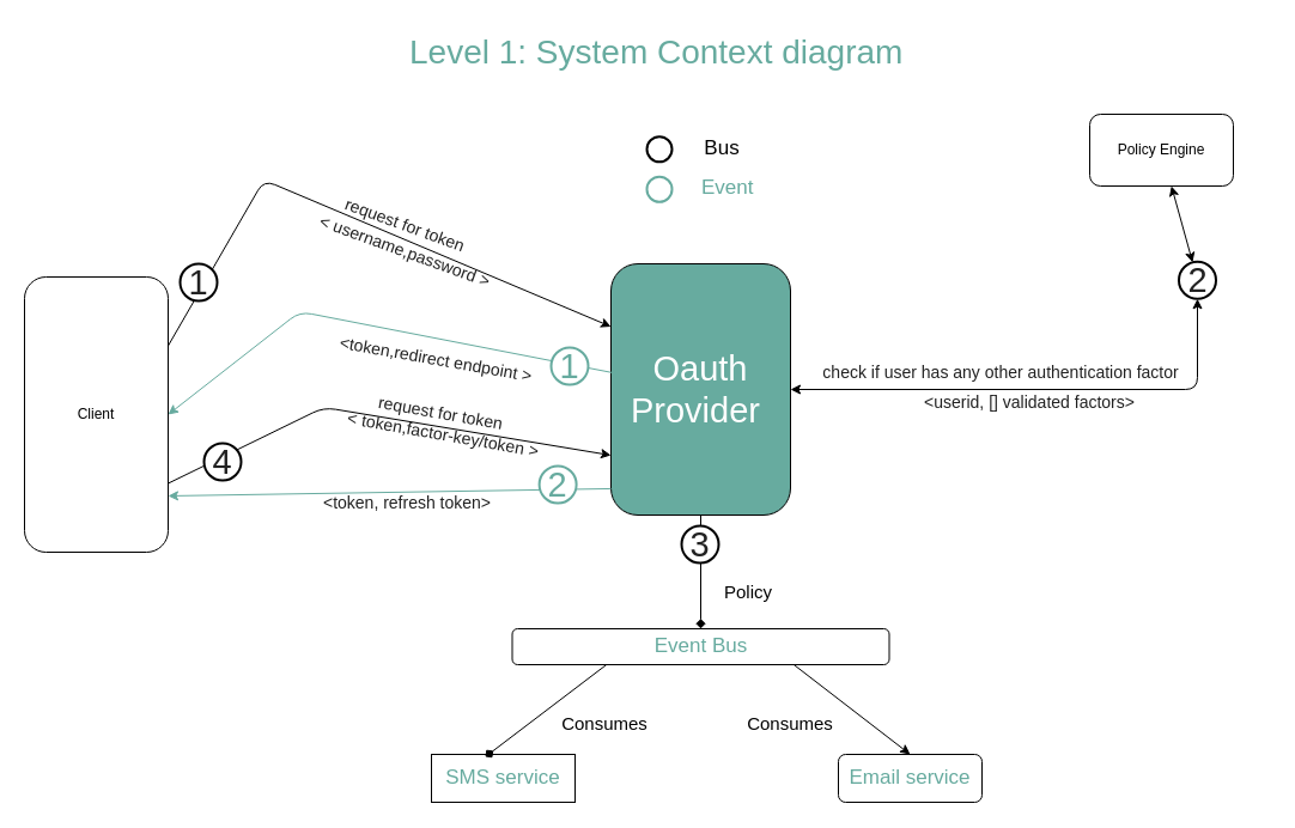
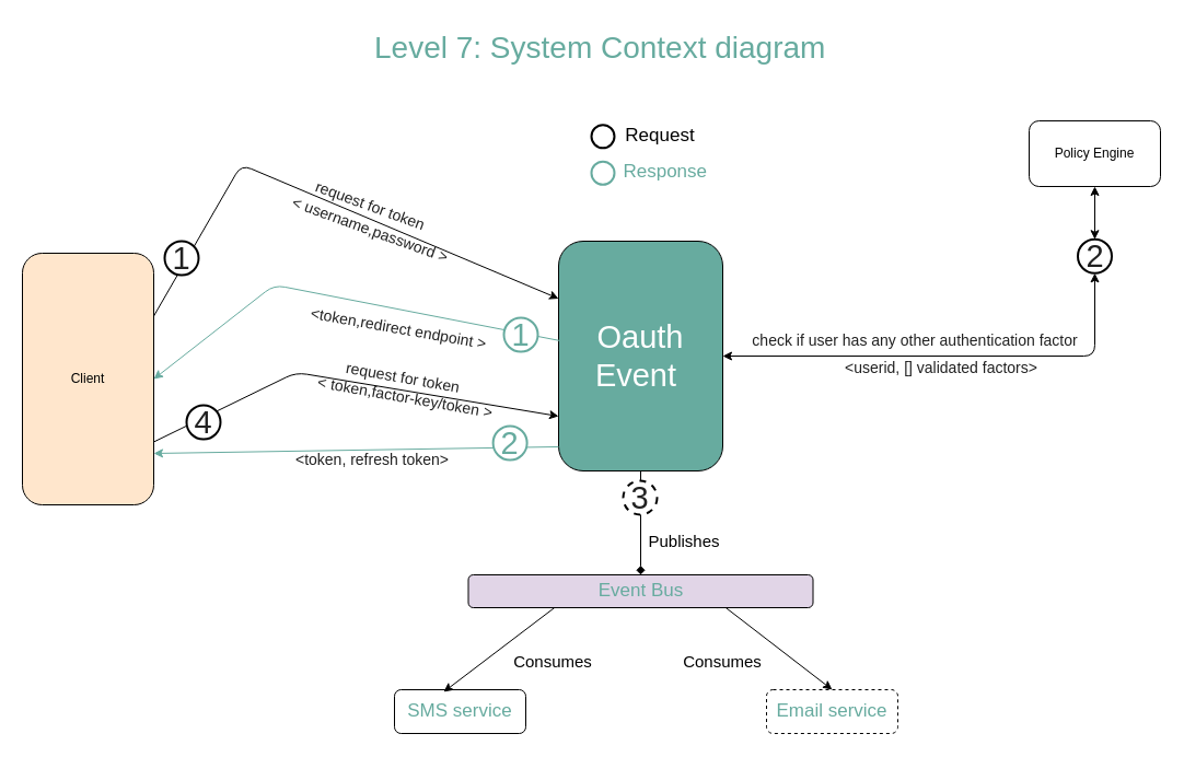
- <mxCell id="3" value="Level 1: System Context diagram" style="text;html=1;fontSize=28;fontColor=#67AB9F;" vertex="1" parent="1"><mxGeometry x="340" y="20" width="440" height="50" as="geometry" /></mxCell>
+ <mxCell id="3" value="Level 7: System Context diagram" style="text;html=1;fontSize=28;fontColor=#67AB9F;" vertex="1" parent="1"><mxGeometry x="340" y="20" width="440" height="50" as="geometry" /></mxCell>
- <mxCell id="39" value="&lt;font style=&quot;font-size: 17px&quot;&gt;Bus&lt;/font&gt;" style="rounded=1;whiteSpace=wrap;html=1;labelBackgroundColor=none;strokeColor=none;strokeWidth=2;fillColor=none;fontSize=29;fontColor=#000000;" vertex="1" parent="37"><mxGeometry x="18" width="90" height="14" as="geometry" /></mxCell>
+ <mxCell id="39" value="&lt;font style=&quot;font-size: 17px&quot;&gt;Request&lt;/font&gt;" style="rounded=1;whiteSpace=wrap;html=1;labelBackgroundColor=none;strokeColor=none;strokeWidth=2;fillColor=none;fontSize=29;fontColor=#000000;" vertex="1" parent="37"><mxGeometry x="18" width="90" height="14" as="geometry" /></mxCell>
- <mxCell id="5" value="Policy Engine" style="rounded=1;whiteSpace=wrap;html=1;" vertex="1" parent="1"><mxGeometry x="910" y="95" width="120" height="60" as="geometry" /></mxCell>
+ <mxCell id="5" value="Policy Engine" style="rounded=1;whiteSpace=wrap;html=1;" vertex="1" parent="1"><mxGeometry x="940" y="110" width="120" height="60" as="geometry" /></mxCell>
- <mxCell id="41" value="&lt;font style=&quot;font-size: 17px&quot; color=&quot;#67ab9f&quot;&gt;&amp;nbsp; Event&lt;/font&gt;" style="rounded=1;whiteSpace=wrap;html=1;labelBackgroundColor=none;strokeColor=none;strokeWidth=2;fillColor=none;fontSize=29;fontColor=#000000;" vertex="1" parent="37"><mxGeometry x="18" y="33.5" width="90" height="14" as="geometry" /></mxCell>
+ <mxCell id="41" value="&lt;font style=&quot;font-size: 17px&quot; color=&quot;#67ab9f&quot;&gt;&amp;nbsp; Response&lt;/font&gt;" style="rounded=1;whiteSpace=wrap;html=1;labelBackgroundColor=none;strokeColor=none;strokeWidth=2;fillColor=none;fontSize=29;fontColor=#000000;" vertex="1" parent="37"><mxGeometry x="18" y="33.5" width="90" height="14" as="geometry" /></mxCell>
- <mxCell id="4" value="&lt;div&gt;&lt;span style=&quot;color: rgb(255 , 255 , 255)&quot;&gt;Oauth Provider&amp;nbsp;&lt;/span&gt;&lt;/div&gt;" style="rounded=1;whiteSpace=wrap;html=1;labelBackgroundColor=#67AB9F;fillColor=#67AB9F;fontSize=29;align=center;" vertex="1" parent="1"><mxGeometry x="510" y="220" width="150" height="210" as="geometry" /></mxCell>
+ <mxCell id="4" value="&lt;div&gt;&lt;span style=&quot;color: rgb(255 , 255 , 255)&quot;&gt;Oauth Event&amp;nbsp;&lt;/span&gt;&lt;/div&gt;" style="rounded=1;whiteSpace=wrap;html=1;labelBackgroundColor=#67AB9F;fillColor=#67AB9F;fontSize=29;align=center;" vertex="1" parent="1"><mxGeometry x="510" y="220" width="150" height="210" as="geometry" /></mxCell>
- <mxCell id="2" value="Client" style="rounded=1;whiteSpace=wrap;html=1;" vertex="1" parent="1"><mxGeometry x="20" y="231" width="120" height="230" as="geometry" /></mxCell>
+ <mxCell id="2" value="Client" style="rounded=1;whiteSpace=wrap;html=1;fillColor=#ffe6cc;" vertex="1" parent="1"><mxGeometry x="20" y="231" width="120" height="230" as="geometry" /></mxCell>
- <mxCell id="35" value="&lt;font color=&quot;#212121&quot;&gt;3&lt;/font&gt;" style="ellipse;whiteSpace=wrap;html=1;aspect=fixed;rounded=1;labelBackgroundColor=none;strokeWidth=2;fillColor=#ffffff;fontSize=29;fontColor=#FFFFFF;" vertex="1" parent="1"><mxGeometry x="569" y="439" width="31" height="31" as="geometry" /></mxCell>
+ <mxCell id="35" value="&lt;font color=&quot;#212121&quot;&gt;3&lt;/font&gt;" style="ellipse;whiteSpace=wrap;html=1;aspect=fixed;rounded=1;labelBackgroundColor=none;strokeWidth=2;fillColor=#ffffff;fontSize=29;fontColor=#FFFFFF;dashed=1;" vertex="1" parent="1"><mxGeometry x="569" y="439" width="31" height="31" as="geometry" /></mxCell>
- <mxCell id="20" value="&lt;font style=&quot;font-size: 15px&quot; color=&quot;#000000&quot;&gt;Policy&lt;/font&gt;" style="rounded=1;whiteSpace=wrap;html=1;labelBackgroundColor=none;strokeWidth=2;fillColor=none;fontSize=29;fontColor=#FFFFFF;strokeColor=none;" vertex="1" parent="1"><mxGeometry x="565" y="480" width="120" height="20" as="geometry" /></mxCell>
+ <mxCell id="20" value="&lt;font style=&quot;font-size: 15px&quot; color=&quot;#000000&quot;&gt;Publishes&lt;/font&gt;" style="rounded=1;whiteSpace=wrap;html=1;labelBackgroundColor=none;strokeWidth=2;fillColor=none;fontSize=29;fontColor=#FFFFFF;strokeColor=none;" vertex="1" parent="1"><mxGeometry x="565" y="480" width="120" height="20" as="geometry" /></mxCell>
- <mxCell id="6" value="Event Bus" style="rounded=1;whiteSpace=wrap;html=1;fontSize=17;fontColor=#67AB9F;" vertex="1" parent="1"><mxGeometry x="427.5" y="525" width="315" height="30" as="geometry" /></mxCell>
+ <mxCell id="6" value="Event Bus" style="rounded=1;whiteSpace=wrap;html=1;fontSize=17;fontColor=#67AB9F;fillColor=#e1d5e7;" vertex="1" parent="1"><mxGeometry x="427.5" y="525" width="315" height="30" as="geometry" /></mxCell>
- <mxCell id="21" value="" style="endArrow=diamond;html=1;fontSize=29;fontColor=#FFFFFF;entryX=0.375;entryY=0.05;entryDx=0;entryDy=0;entryPerimeter=0;exitX=0.25;exitY=1;exitDx=0;exitDy=0;" edge="1" parent="1" source="6" target="7"><mxGeometry width="50" height="50" relative="1" as="geometry"><mxPoint x="320" y="575" as="sourcePoint" /><mxPoint x="370" y="525" as="targetPoint" /></mxGeometry></mxCell>
+ <mxCell id="21" value="" style="endArrow=classic;html=1;fontSize=29;fontColor=#FFFFFF;entryX=0.375;entryY=0.05;entryDx=0;entryDy=0;entryPerimeter=0;exitX=0.25;exitY=1;exitDx=0;exitDy=0;" edge="1" parent="1" source="6" target="7"><mxGeometry width="50" height="50" relative="1" as="geometry"><mxPoint x="320" y="575" as="sourcePoint" /><mxPoint x="370" y="525" as="targetPoint" /></mxGeometry></mxCell>
- <mxCell id="7" value="SMS service" style="whiteSpace=wrap;html=1;fontSize=17;fontColor=#67AB9F;rounded=0;" vertex="1" parent="1"><mxGeometry x="360" y="630" width="120" height="40" as="geometry" /></mxCell>
+ <mxCell id="7" value="SMS service" style="rounded=1;whiteSpace=wrap;html=1;fontSize=17;fontColor=#67AB9F;" vertex="1" parent="1"><mxGeometry x="360" y="630" width="120" height="40" as="geometry" /></mxCell>
- <mxCell id="8" value="Email service" style="rounded=1;whiteSpace=wrap;html=1;fontSize=17;fontColor=#67AB9F;" vertex="1" parent="1"><mxGeometry x="700" y="630" width="120" height="40" as="geometry" /></mxCell>
+ <mxCell id="8" value="Email service" style="rounded=1;whiteSpace=wrap;html=1;fontSize=17;fontColor=#67AB9F;dashed=1;" vertex="1" parent="1"><mxGeometry x="700" y="630" width="120" height="40" as="geometry" /></mxCell>
